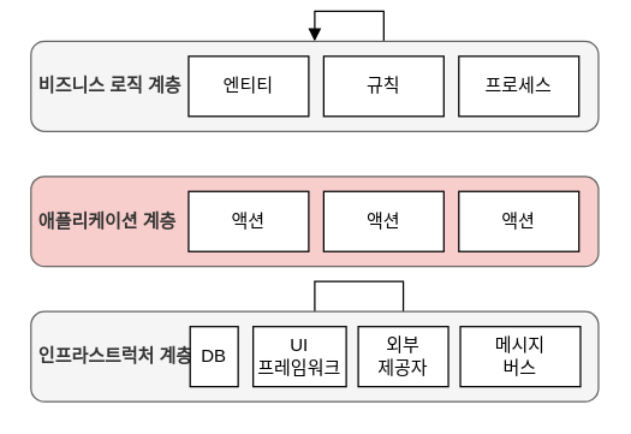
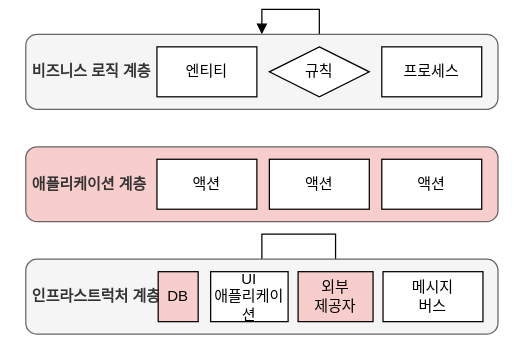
- <mxCell id="9" value="규칙" style="rounded=0;whiteSpace=wrap;html=1;" vertex="1" parent="1"><mxGeometry x="215" y="30" width="80" height="40" as="geometry" /></mxCell>
+ <mxCell id="9" value="규칙" style="rhombus;whiteSpace=wrap;html=1;" vertex="1" parent="1"><mxGeometry x="215" y="30" width="80" height="40" as="geometry" /></mxCell>
- <mxCell id="5" value="DB" style="rounded=0;whiteSpace=wrap;html=1;" vertex="1" parent="1"><mxGeometry x="126" y="210" width="32" height="40" as="geometry" /></mxCell>
+ <mxCell id="5" value="DB" style="rounded=0;whiteSpace=wrap;html=1;fillColor=#f8cecc;" vertex="1" parent="1"><mxGeometry x="126" y="210" width="32" height="40" as="geometry" /></mxCell>
- <mxCell id="4" value="UI&lt;div&gt;프레임워크&lt;/div&gt;" style="rounded=0;whiteSpace=wrap;html=1;" vertex="1" parent="1"><mxGeometry x="168" y="210" width="62" height="40" as="geometry" /></mxCell>
+ <mxCell id="4" value="UI&lt;div&gt;애플리케이션&lt;/div&gt;" style="rounded=0;whiteSpace=wrap;html=1;" vertex="1" parent="1"><mxGeometry x="168" y="210" width="62" height="40" as="geometry" /></mxCell>
- <mxCell id="16" value="외부&lt;div&gt;제공자&lt;/div&gt;" style="rounded=0;whiteSpace=wrap;html=1;" vertex="1" parent="1"><mxGeometry x="238" y="210" width="60" height="40" as="geometry" /></mxCell>
+ <mxCell id="16" value="외부&lt;div&gt;제공자&lt;/div&gt;" style="rounded=0;whiteSpace=wrap;html=1;fillColor=#f8cecc;" vertex="1" parent="1"><mxGeometry x="238" y="210" width="60" height="40" as="geometry" /></mxCell>
